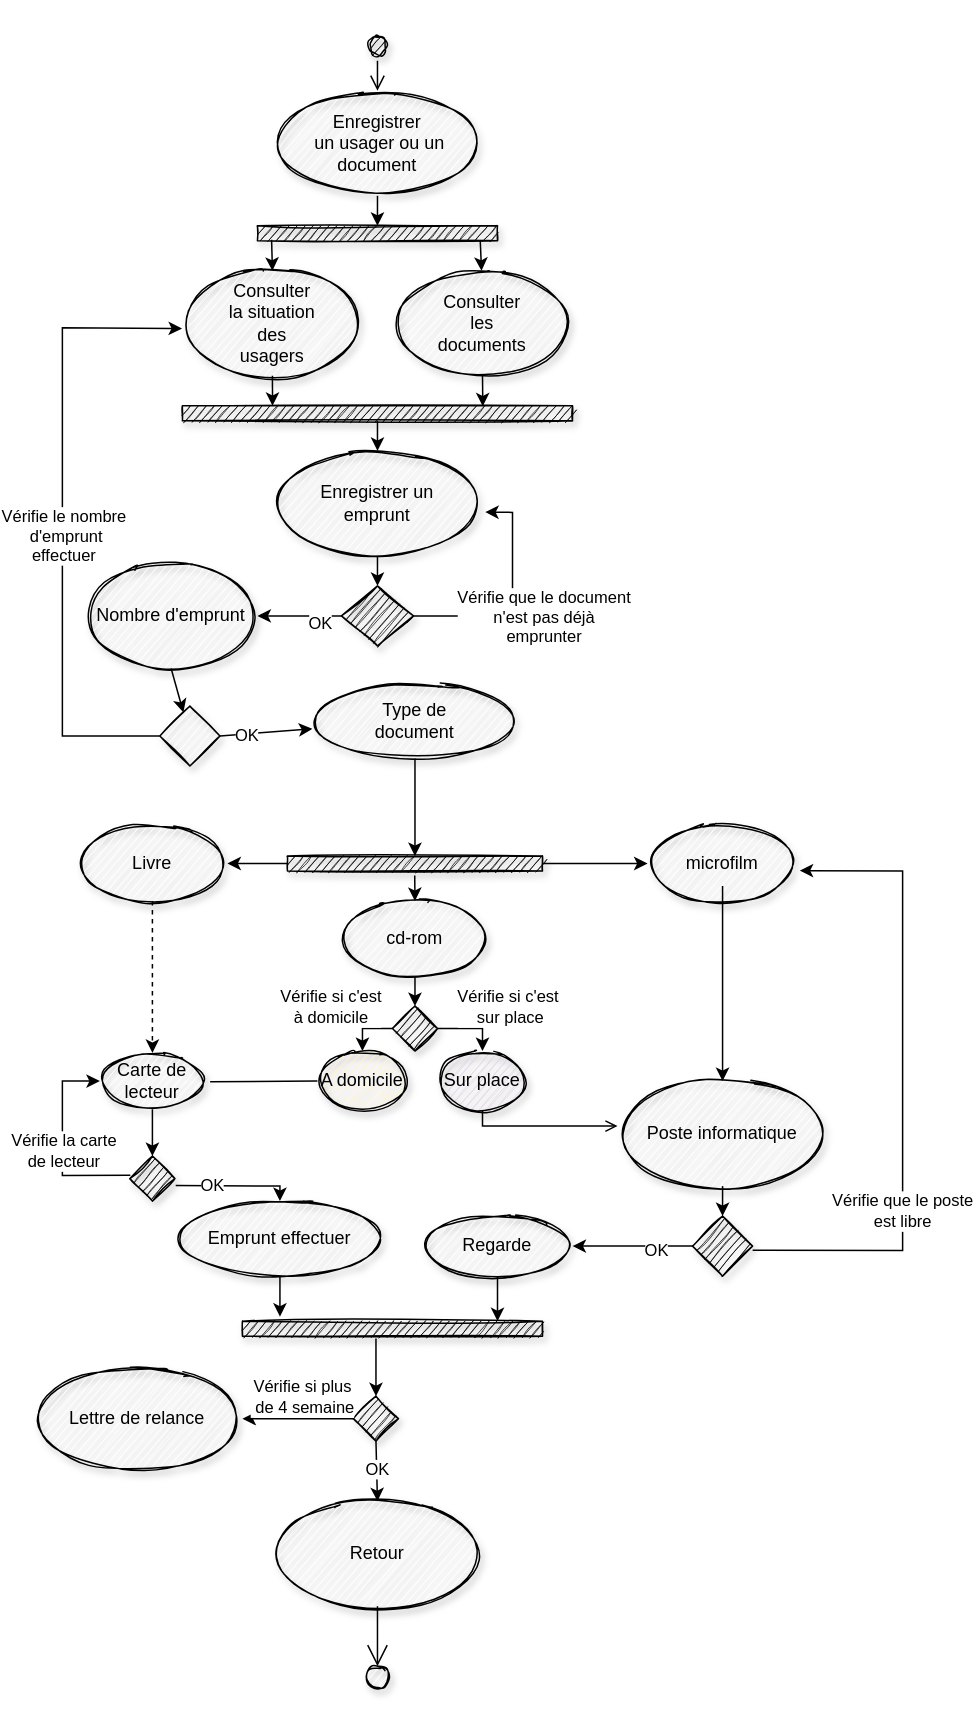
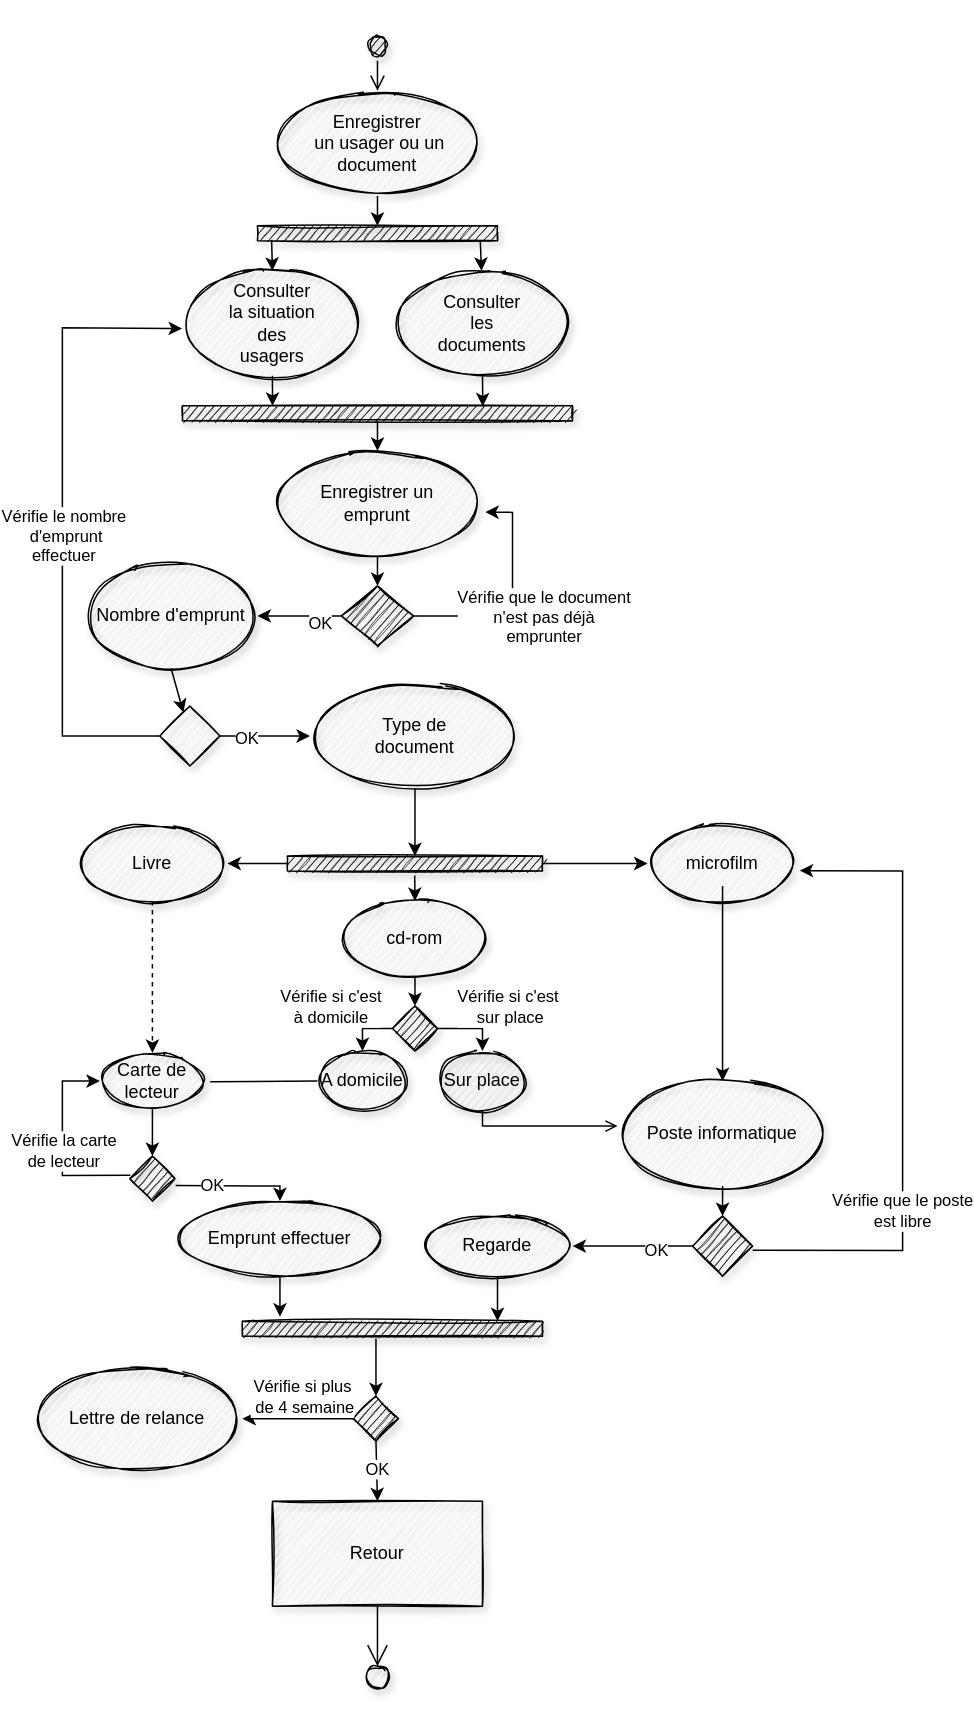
- <mxCell id="29" value="&lt;div&gt;Type de&lt;/div&gt;&lt;div&gt;document&lt;br&gt;&lt;/div&gt;" style="ellipse;whiteSpace=wrap;html=1;shadow=1;sketch=1;fillStyle=hachure;strokeColor=#000000;fillColor=#FFFFFF;" vertex="1" parent="1"><mxGeometry x="205" y="455" width="140" height="50" as="geometry" /></mxCell>
+ <mxCell id="29" value="&lt;div&gt;Type de&lt;/div&gt;&lt;div&gt;document&lt;br&gt;&lt;/div&gt;" style="ellipse;whiteSpace=wrap;html=1;shadow=1;sketch=1;fillStyle=hachure;strokeColor=#000000;fillColor=#FFFFFF;" vertex="1" parent="1"><mxGeometry x="205" y="455" width="140" height="70" as="geometry" /></mxCell>
- <mxCell id="50" value="A domicile" style="ellipse;whiteSpace=wrap;html=1;shadow=1;sketch=1;fillStyle=hachure;strokeColor=#000000;fillColor=#fff2cc;" vertex="1" parent="1"><mxGeometry x="210" y="700" width="60" height="40" as="geometry" /></mxCell>
+ <mxCell id="50" value="A domicile" style="ellipse;whiteSpace=wrap;html=1;shadow=1;sketch=1;fillStyle=hachure;strokeColor=#000000;fillColor=#FFFFFF;" vertex="1" parent="1"><mxGeometry x="210" y="700" width="60" height="40" as="geometry" /></mxCell>
- <mxCell id="68" value="Retour" style="ellipse;whiteSpace=wrap;html=1;shadow=1;sketch=1;fillStyle=hachure;strokeColor=#000000;fillColor=#FFFFFF;" vertex="1" parent="1"><mxGeometry x="180" y="1000" width="140" height="70" as="geometry" /></mxCell>
+ <mxCell id="68" value="Retour" style="whiteSpace=wrap;html=1;shadow=1;sketch=1;fillStyle=hachure;strokeColor=#000000;fillColor=#FFFFFF;rounded=0;" vertex="1" parent="1"><mxGeometry x="180" y="1000" width="140" height="70" as="geometry" /></mxCell>
